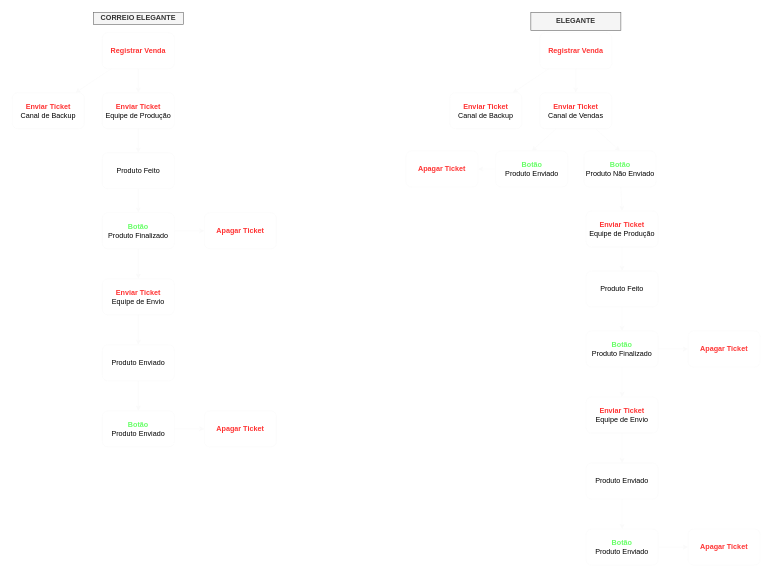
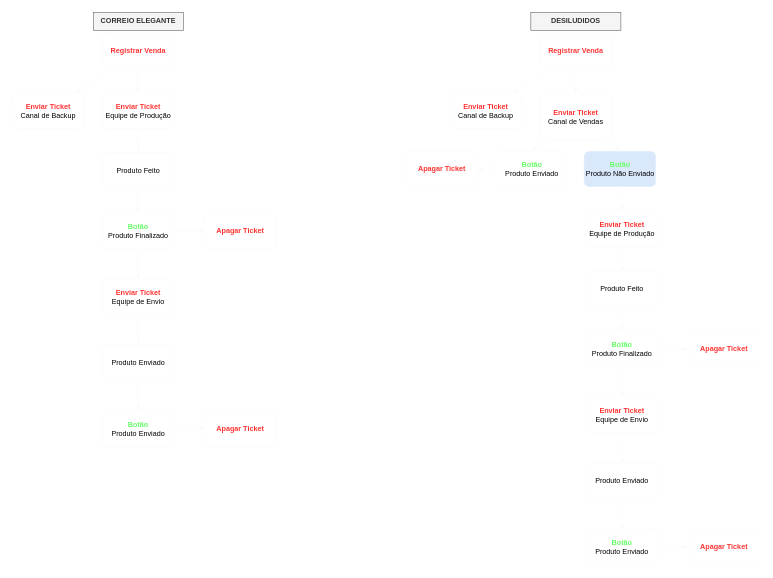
- <mxCell id="22" value="CORREIO ELEGANTE" style="text;align=center;html=1;verticalAlign=middle;whiteSpace=wrap;rounded=0;glass=0;fillColor=#f5f5f5;fontColor=#333333;strokeColor=#666666;fontStyle=1" vertex="1" parent="1"><mxGeometry x="155" y="20" width="150" height="20" as="geometry" /></mxCell>
+ <mxCell id="22" value="CORREIO ELEGANTE" style="text;align=center;html=1;verticalAlign=middle;whiteSpace=wrap;rounded=0;glass=0;fillColor=#f5f5f5;fontColor=#333333;strokeColor=#666666;fontStyle=1" vertex="1" parent="1"><mxGeometry x="155" y="20" width="150" height="30" as="geometry" /></mxCell>
- <mxCell id="52" value="ELEGANTE" style="text;align=center;html=1;verticalAlign=middle;whiteSpace=wrap;rounded=0;glass=0;fillColor=#f5f5f5;fontColor=#333333;strokeColor=#666666;fontStyle=1" vertex="1" parent="1"><mxGeometry x="884" y="20" width="150" height="30" as="geometry" /></mxCell>
+ <mxCell id="52" value="DESILUDIDOS" style="text;align=center;html=1;verticalAlign=middle;whiteSpace=wrap;rounded=0;glass=0;fillColor=#f5f5f5;fontColor=#333333;strokeColor=#666666;fontStyle=1" vertex="1" parent="1"><mxGeometry x="884" y="20" width="150" height="30" as="geometry" /></mxCell>
- <mxCell id="26" value="&lt;b&gt;&lt;font color=&quot;#ff3333&quot;&gt;Enviar Ticket&lt;br&gt;&lt;/font&gt;&lt;/b&gt;Canal de Vendas" style="whiteSpace=wrap;html=1;rounded=1;strokeColor=#FAFAFA;" vertex="1" parent="23"><mxGeometry x="223" y="100" width="120" height="60" as="geometry" /></mxCell>
+ <mxCell id="26" value="&lt;b&gt;&lt;font color=&quot;#ff3333&quot;&gt;Enviar Ticket&lt;br&gt;&lt;/font&gt;&lt;/b&gt;Canal de Vendas" style="whiteSpace=wrap;html=1;rounded=1;strokeColor=#FAFAFA;" vertex="1" parent="23"><mxGeometry x="223" y="100" width="120" height="80" as="geometry" /></mxCell>
- <mxCell id="28" value="&lt;b&gt;&lt;font color=&quot;#66ff66&quot;&gt;Botão&lt;br&gt;&lt;/font&gt;&lt;/b&gt;Produto Não Enviado" style="rounded=1;whiteSpace=wrap;html=1;strokeColor=#FAFAFA;" vertex="1" parent="23"><mxGeometry x="296.5" y="197" width="120" height="60" as="geometry" /></mxCell>
+ <mxCell id="28" value="&lt;b&gt;&lt;font color=&quot;#66ff66&quot;&gt;Botão&lt;br&gt;&lt;/font&gt;&lt;/b&gt;Produto Não Enviado" style="rounded=1;whiteSpace=wrap;html=1;strokeColor=#FAFAFA;fillColor=#dae8fc;" vertex="1" parent="23"><mxGeometry x="296.5" y="197" width="120" height="60" as="geometry" /></mxCell>
